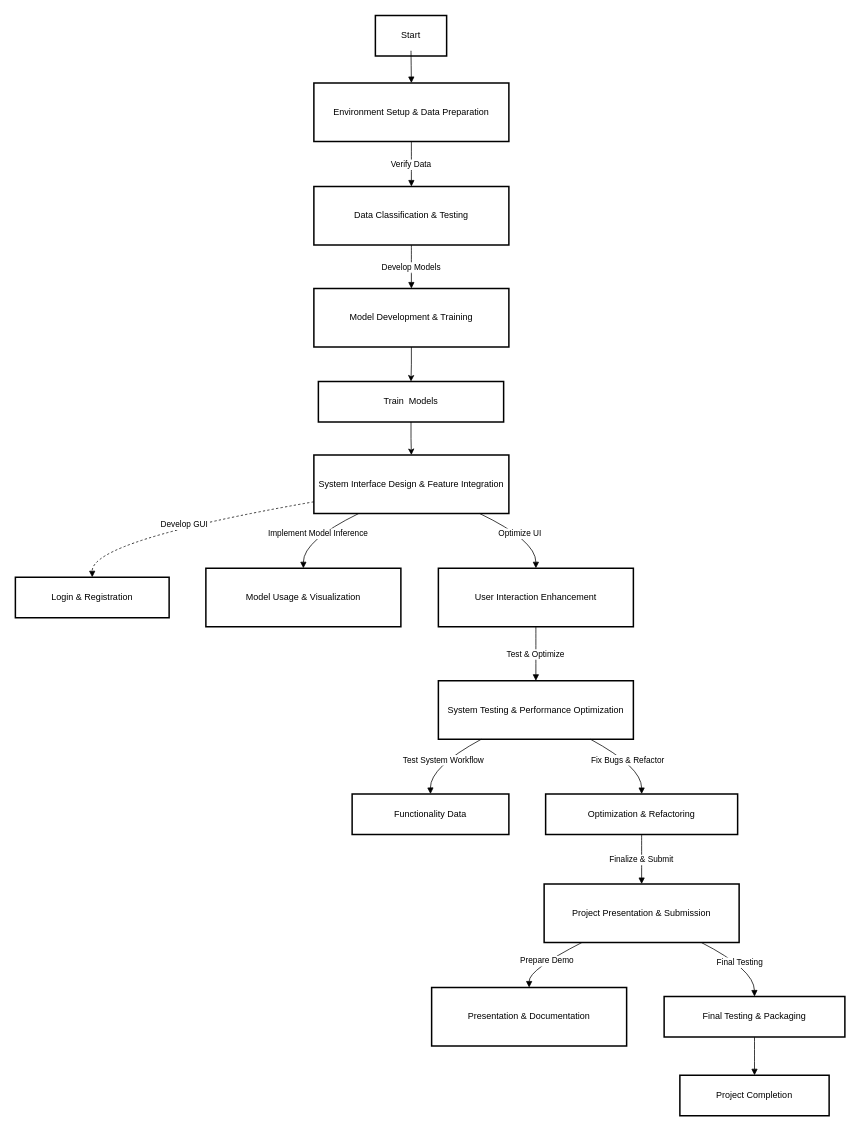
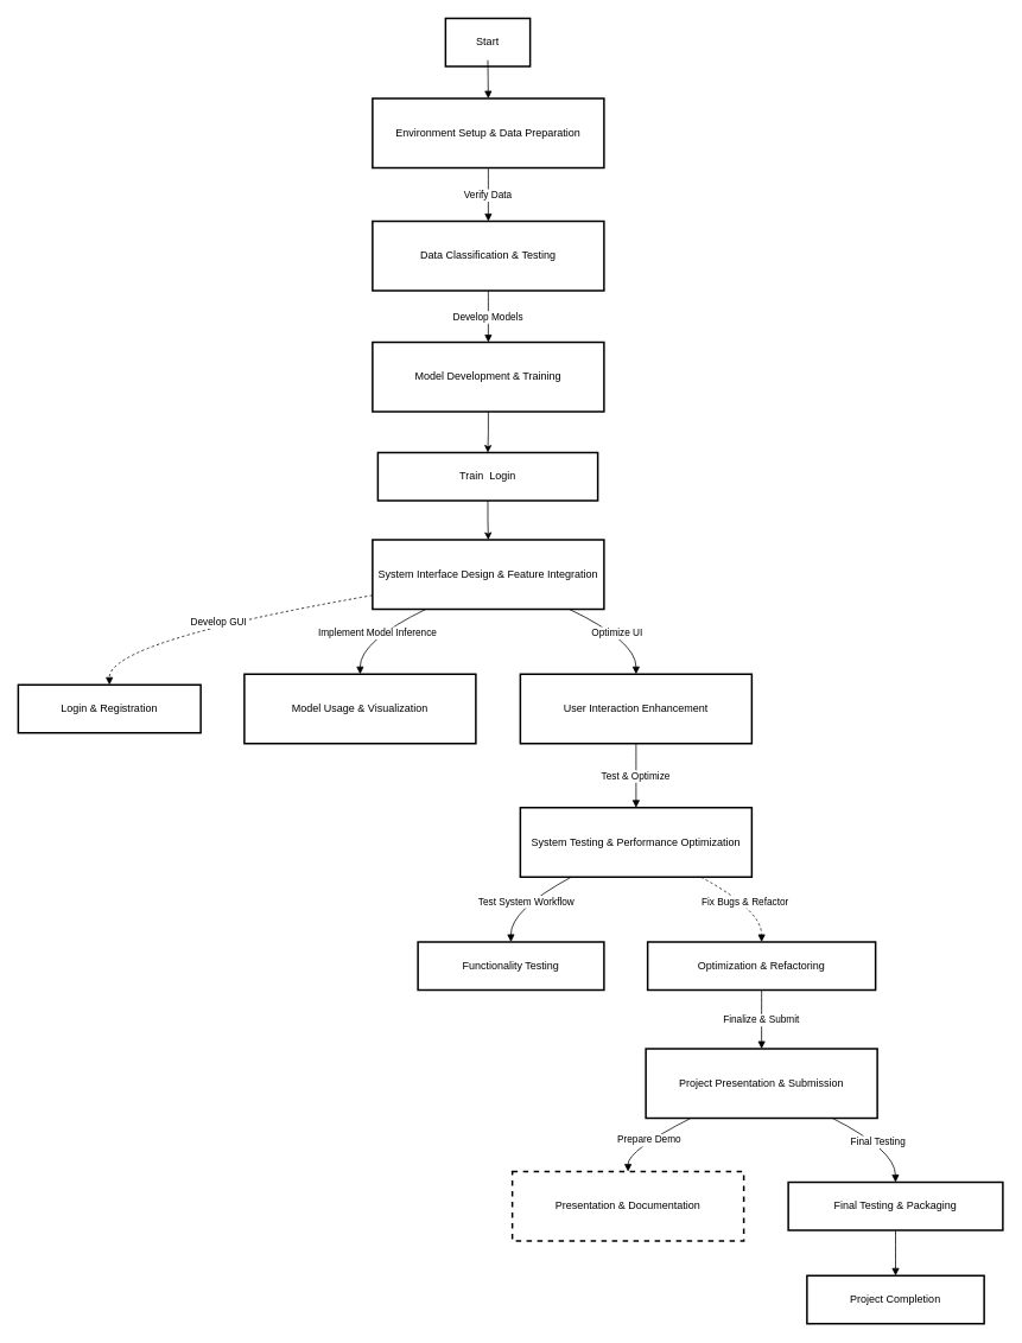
- <mxCell id="8" value="Train  Models" style="whiteSpace=wrap;strokeWidth=2;" vertex="1" parent="1"><mxGeometry x="424" y="508" width="247" height="54" as="geometry" /></mxCell>
+ <mxCell id="8" value="Train  Login" style="whiteSpace=wrap;strokeWidth=2;" vertex="1" parent="1"><mxGeometry x="424" y="508" width="247" height="54" as="geometry" /></mxCell>
- <mxCell id="28" value="Fix Bugs &amp; Refactor" style="curved=1;startArrow=none;endArrow=block;exitX=0.78;exitY=1;entryX=0.5;entryY=0;rounded=0;" edge="1" parent="1" source="13" target="15"><mxGeometry relative="1" as="geometry"><Array as="points"><mxPoint x="855" y="1022" /></Array></mxGeometry></mxCell>
+ <mxCell id="28" value="Fix Bugs &amp; Refactor" style="curved=1;startArrow=none;endArrow=block;exitX=0.78;exitY=1;entryX=0.5;entryY=0;rounded=0;dashed=1;" edge="1" parent="1" source="13" target="15"><mxGeometry relative="1" as="geometry"><Array as="points"><mxPoint x="855" y="1022" /></Array></mxGeometry></mxCell>
- <mxCell id="14" value="Functionality Data" style="whiteSpace=wrap;strokeWidth=2;" vertex="1" parent="1"><mxGeometry x="469" y="1058" width="209" height="54" as="geometry" /></mxCell>
+ <mxCell id="14" value="Functionality Testing" style="whiteSpace=wrap;strokeWidth=2;" vertex="1" parent="1"><mxGeometry x="469" y="1058" width="209" height="54" as="geometry" /></mxCell>
- <mxCell id="17" value="Presentation &amp; Documentation" style="whiteSpace=wrap;strokeWidth=2;" vertex="1" parent="1"><mxGeometry x="575" y="1316" width="260" height="78" as="geometry" /></mxCell>
+ <mxCell id="17" value="Presentation &amp; Documentation" style="whiteSpace=wrap;strokeWidth=2;dashed=1;" vertex="1" parent="1"><mxGeometry x="575" y="1316" width="260" height="78" as="geometry" /></mxCell>
